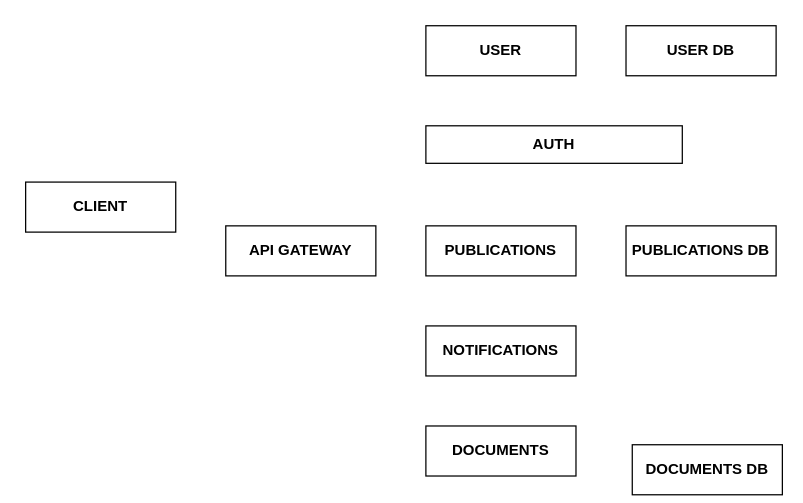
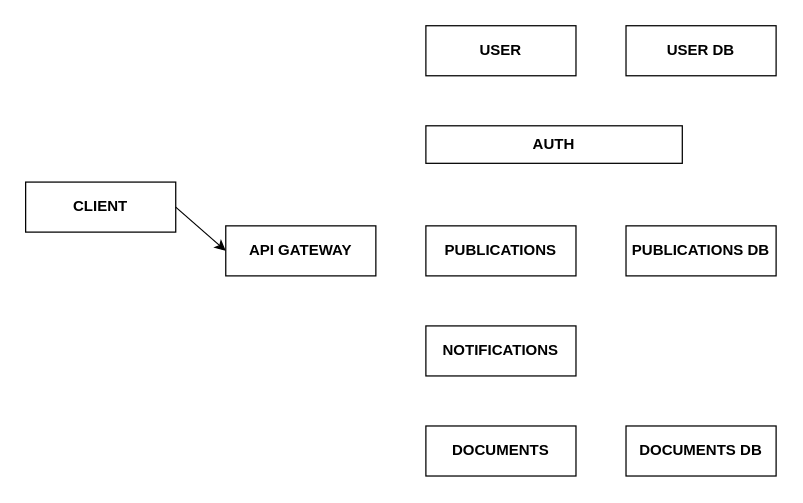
+ <mxCell id="9" value="" style="endArrow=classic;html=1;rounded=0;exitX=1;exitY=0.5;exitDx=0;exitDy=0;entryX=0;entryY=0.5;entryDx=0;entryDy=0;" edge="1" parent="1" source="2" target="3"><mxGeometry width="50" height="50" relative="1" as="geometry"><mxPoint x="360" y="210" as="sourcePoint" /><mxPoint x="410" y="160" as="targetPoint" /></mxGeometry></mxCell>
- <mxCell id="12" value="&lt;b&gt;DOCUMENTS DB&lt;/b&gt;" style="rounded=0;whiteSpace=wrap;html=1;" vertex="1" parent="1"><mxGeometry x="505" y="355" width="120" height="40" as="geometry" /></mxCell>
+ <mxCell id="12" value="&lt;b&gt;DOCUMENTS DB&lt;/b&gt;" style="rounded=0;whiteSpace=wrap;html=1;" vertex="1" parent="1"><mxGeometry x="500" y="340" width="120" height="40" as="geometry" /></mxCell>
